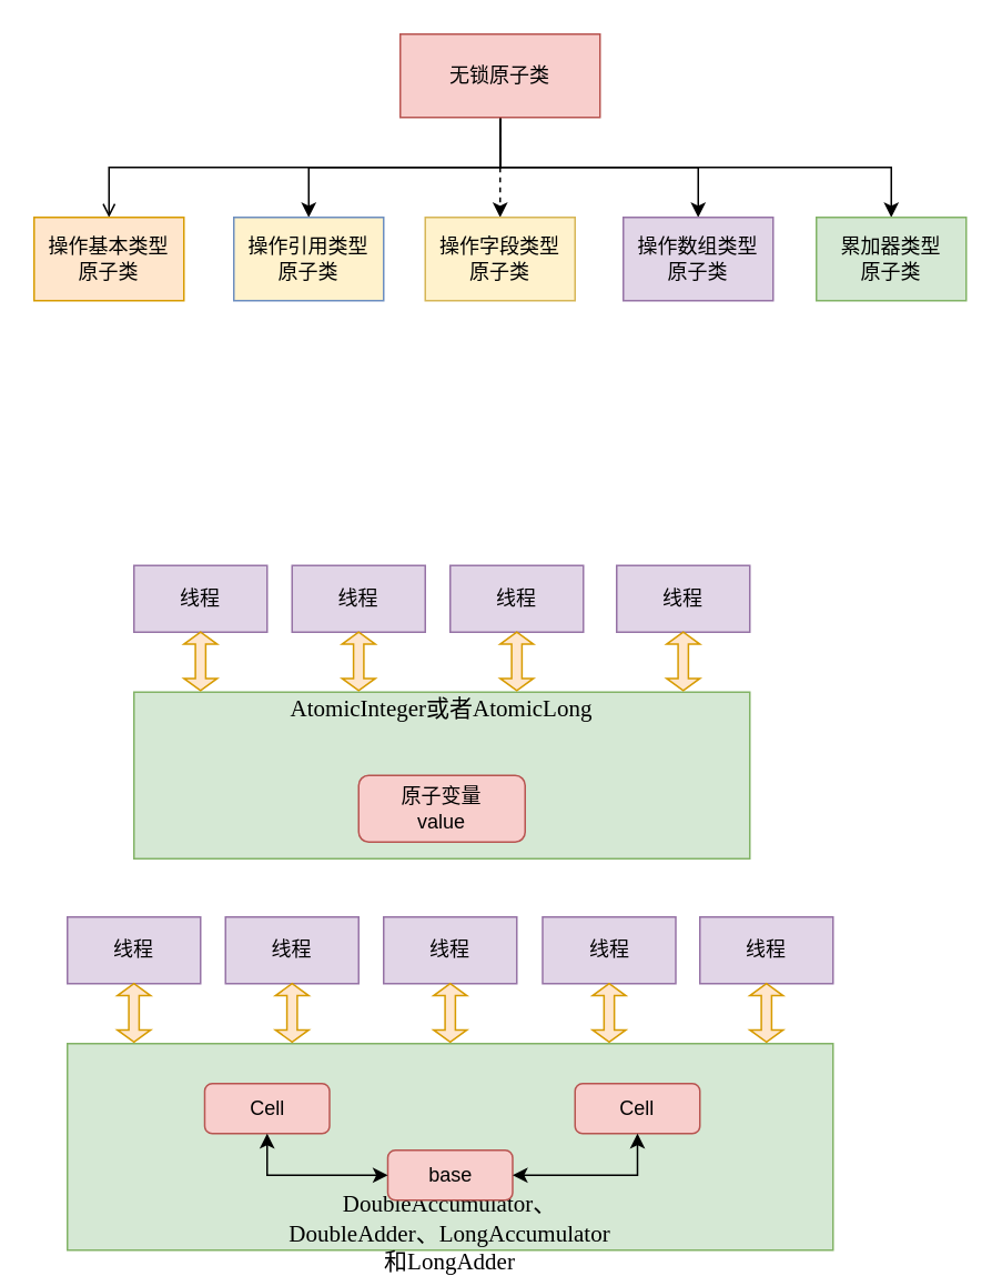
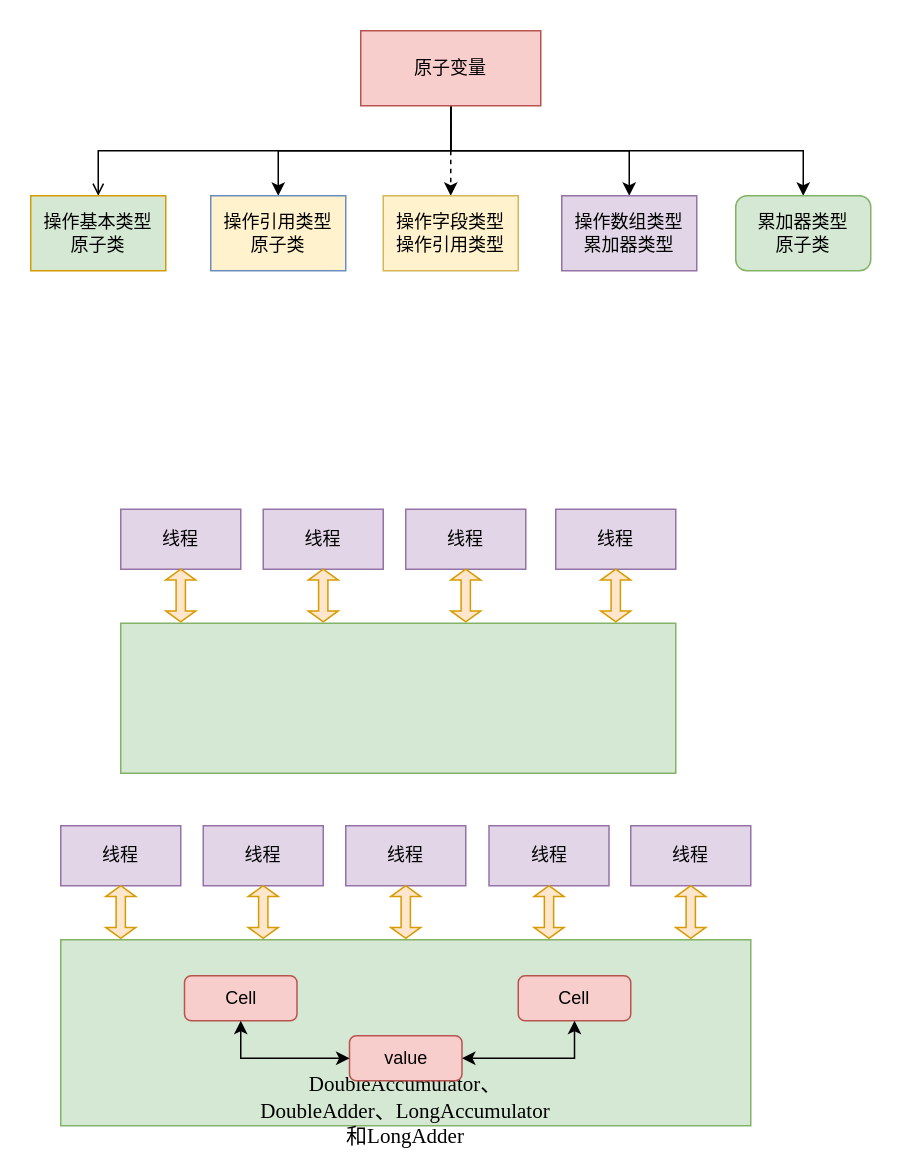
- <mxCell id="7" value="无锁原子类" style="rounded=0;whiteSpace=wrap;html=1;fillColor=#f8cecc;strokeColor=#b85450;" parent="1" vertex="1"><mxGeometry x="240" y="20" width="120" height="50" as="geometry" /></mxCell>
+ <mxCell id="7" value="原子变量" style="rounded=0;whiteSpace=wrap;html=1;fillColor=#f8cecc;strokeColor=#b85450;" parent="1" vertex="1"><mxGeometry x="240" y="20" width="120" height="50" as="geometry" /></mxCell>
- <mxCell id="8" value="操作基本类型&lt;br&gt;原子类" style="rounded=0;whiteSpace=wrap;html=1;fillColor=#ffe6cc;strokeColor=#d79b00;" parent="1" vertex="1"><mxGeometry x="20" y="130" width="90" height="50" as="geometry" /></mxCell>
+ <mxCell id="8" value="操作基本类型&lt;br&gt;原子类" style="rounded=0;whiteSpace=wrap;html=1;fillColor=#d5e8d4;strokeColor=#d79b00;" parent="1" vertex="1"><mxGeometry x="20" y="130" width="90" height="50" as="geometry" /></mxCell>
- <mxCell id="10" value="操作字段类型&lt;br&gt;原子类" style="rounded=0;whiteSpace=wrap;html=1;fillColor=#fff2cc;strokeColor=#d6b656;" parent="1" vertex="1"><mxGeometry x="255" y="130" width="90" height="50" as="geometry" /></mxCell>
+ <mxCell id="10" value="操作字段类型&lt;br&gt;操作引用类型" style="rounded=0;whiteSpace=wrap;html=1;fillColor=#fff2cc;strokeColor=#d6b656;" parent="1" vertex="1"><mxGeometry x="255" y="130" width="90" height="50" as="geometry" /></mxCell>
- <mxCell id="11" value="操作数组类型&lt;br&gt;原子类" style="rounded=0;whiteSpace=wrap;html=1;fillColor=#e1d5e7;strokeColor=#9673a6;" parent="1" vertex="1"><mxGeometry x="374" y="130" width="90" height="50" as="geometry" /></mxCell>
+ <mxCell id="11" value="操作数组类型&lt;br&gt;累加器类型" style="rounded=0;whiteSpace=wrap;html=1;fillColor=#e1d5e7;strokeColor=#9673a6;" parent="1" vertex="1"><mxGeometry x="374" y="130" width="90" height="50" as="geometry" /></mxCell>
- <mxCell id="12" value="累加器类型&lt;br&gt;原子类" style="rounded=0;whiteSpace=wrap;html=1;fillColor=#d5e8d4;strokeColor=#82b366;" parent="1" vertex="1"><mxGeometry x="490" y="130" width="90" height="50" as="geometry" /></mxCell>
+ <mxCell id="12" value="累加器类型&lt;br&gt;原子类" style="whiteSpace=wrap;html=1;fillColor=#d5e8d4;strokeColor=#82b366;rounded=1;" parent="1" vertex="1"><mxGeometry x="490" y="130" width="90" height="50" as="geometry" /></mxCell>
- <mxCell id="14" value="&lt;span lang=&quot;EN-US&quot; style=&quot;font-size: 10.5pt ; font-family: &amp;#34;times new roman&amp;#34; , &amp;#34;serif&amp;#34;&quot;&gt;AtomicInteger&lt;/span&gt;&lt;span lang=&quot;EN-US&quot; style=&quot;font-size: 10.5pt&quot;&gt;或者&lt;/span&gt;&lt;span lang=&quot;EN-US&quot; style=&quot;font-size: 10.5pt ; font-family: &amp;#34;times new roman&amp;#34; , &amp;#34;serif&amp;#34;&quot;&gt;AtomicLong&lt;/span&gt;" style="text;html=1;strokeColor=none;fillColor=none;align=center;verticalAlign=middle;whiteSpace=wrap;rounded=0;" vertex="1" parent="1"><mxGeometry x="165" y="415" width="200" height="20" as="geometry" /></mxCell>
- <mxCell id="15" value="原子变量&lt;br&gt;value" style="rounded=1;whiteSpace=wrap;html=1;fillColor=#f8cecc;strokeColor=#b85450;" vertex="1" parent="1"><mxGeometry x="215" y="465" width="100" height="40" as="geometry" /></mxCell>
- <mxCell id="26" value="base" style="rounded=1;whiteSpace=wrap;html=1;fillColor=#f8cecc;strokeColor=#b85450;" vertex="1" parent="1"><mxGeometry x="232.5" y="690" width="75" height="30" as="geometry" /></mxCell>
+ <mxCell id="26" value="value" style="rounded=1;whiteSpace=wrap;html=1;fillColor=#f8cecc;strokeColor=#b85450;" vertex="1" parent="1"><mxGeometry x="232.5" y="690" width="75" height="30" as="geometry" /></mxCell>
